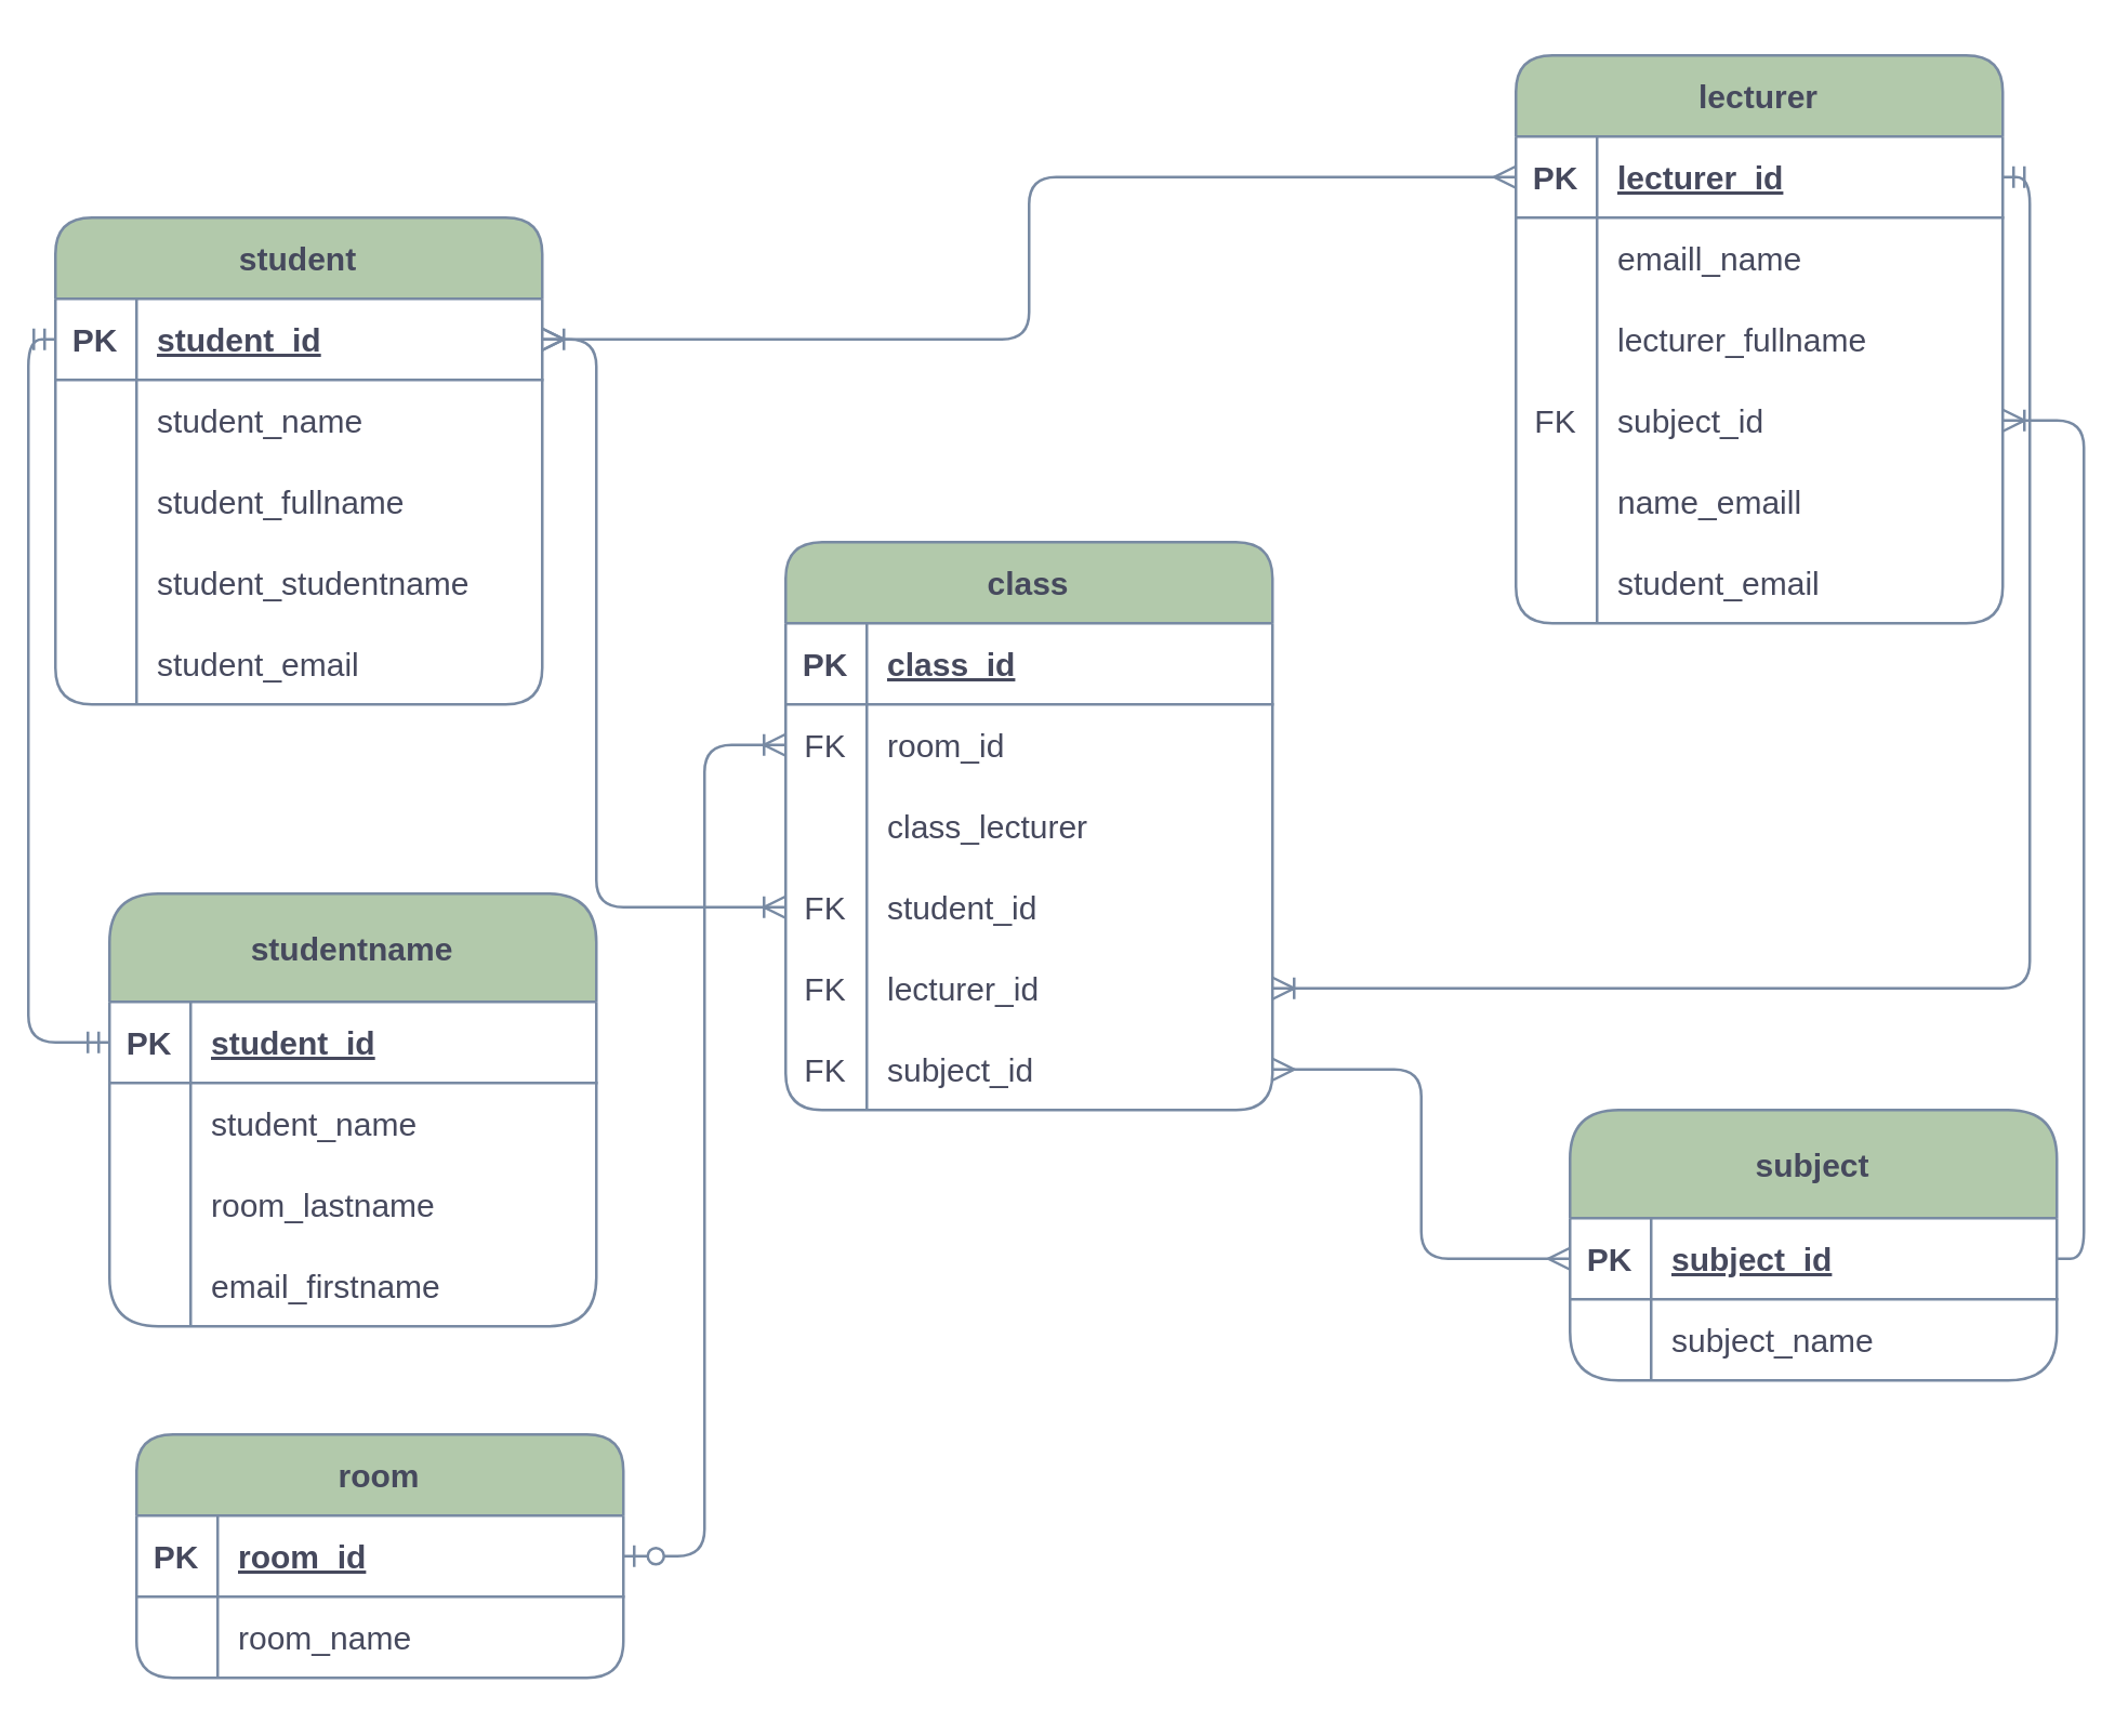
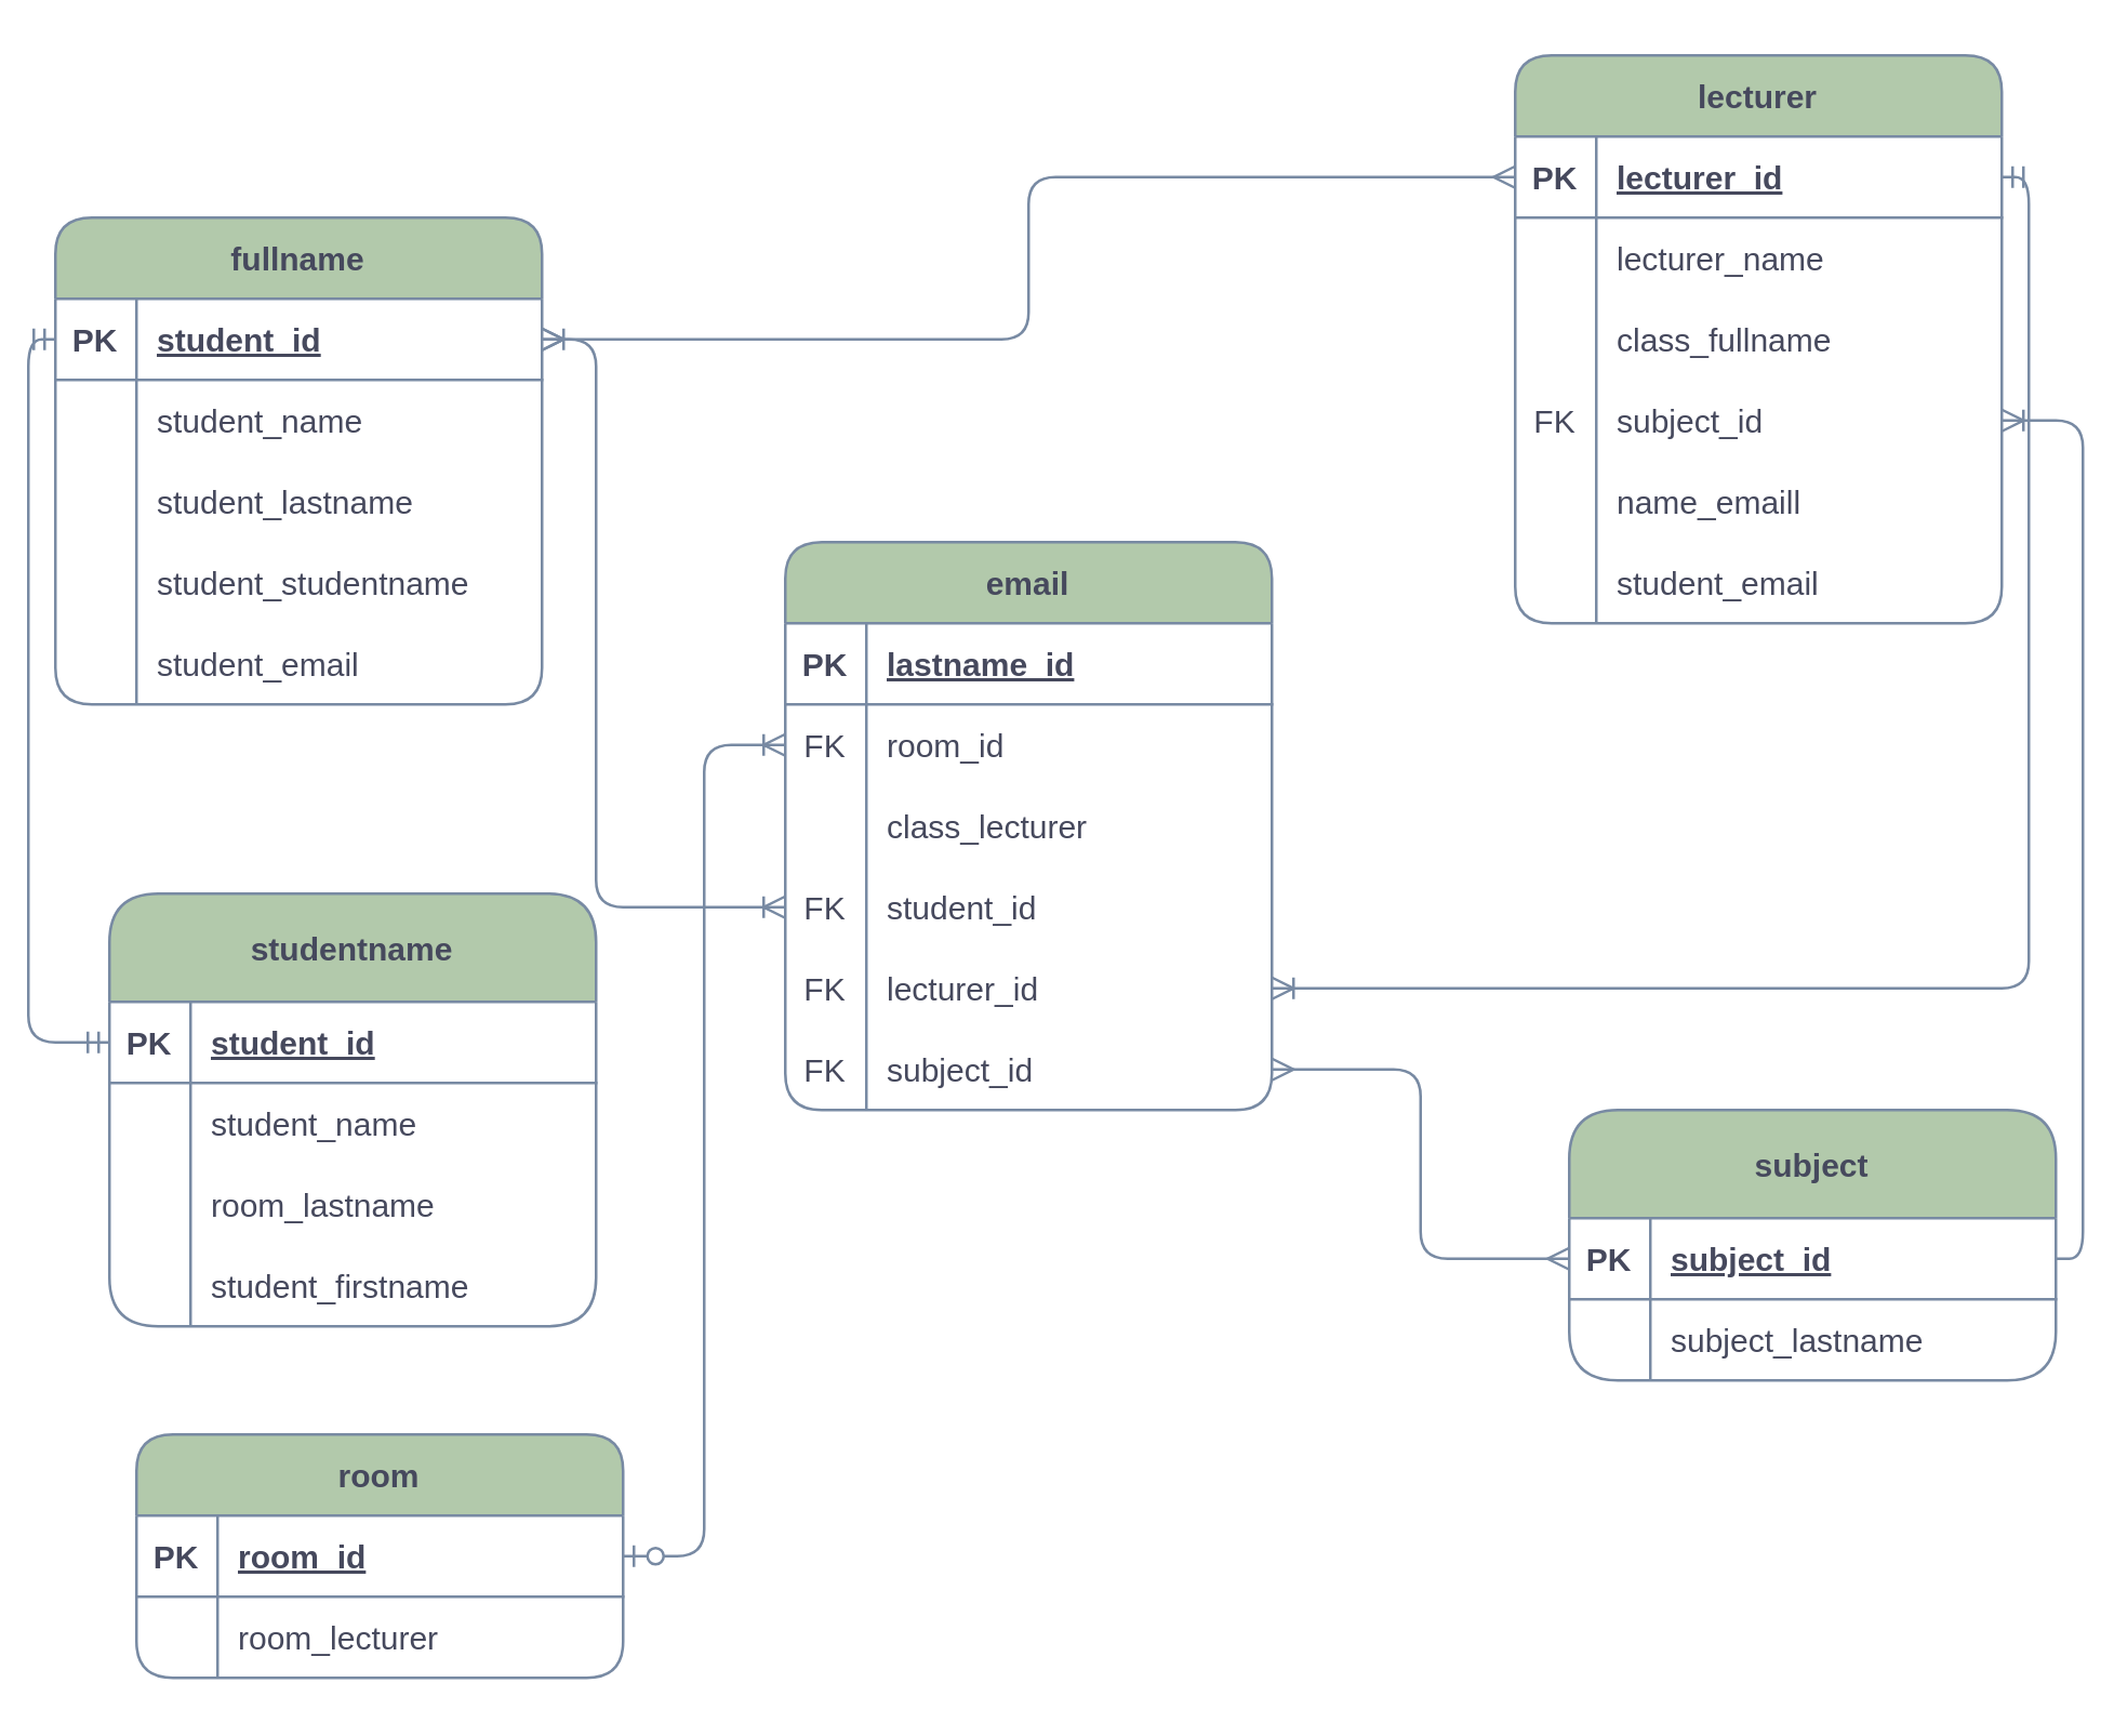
- <mxCell id="2" value="student" style="shape=table;startSize=30;container=1;collapsible=1;childLayout=tableLayout;fixedRows=1;rowLines=0;fontStyle=1;align=center;resizeLast=1;labelBackgroundColor=none;fillColor=#B2C9AB;strokeColor=#788AA3;fontColor=#46495D;rounded=1;" parent="1" vertex="1"><mxGeometry x="20" y="80" width="180" height="180" as="geometry" /></mxCell>
+ <mxCell id="2" value="fullname" style="shape=table;startSize=30;container=1;collapsible=1;childLayout=tableLayout;fixedRows=1;rowLines=0;fontStyle=1;align=center;resizeLast=1;labelBackgroundColor=none;fillColor=#B2C9AB;strokeColor=#788AA3;fontColor=#46495D;rounded=1;" parent="1" vertex="1"><mxGeometry x="20" y="80" width="180" height="180" as="geometry" /></mxCell>
- <mxCell id="24" value="emaill_name" style="shape=partialRectangle;connectable=0;fillColor=none;top=0;left=0;bottom=0;right=0;align=left;spacingLeft=6;overflow=hidden;labelBackgroundColor=none;strokeColor=#788AA3;fontColor=#46495D;rounded=1;" parent="22" vertex="1"><mxGeometry x="30" width="150" height="30" as="geometry"><mxRectangle width="150" height="30" as="alternateBounds" /></mxGeometry></mxCell>
+ <mxCell id="24" value="lecturer_name" style="shape=partialRectangle;connectable=0;fillColor=none;top=0;left=0;bottom=0;right=0;align=left;spacingLeft=6;overflow=hidden;labelBackgroundColor=none;strokeColor=#788AA3;fontColor=#46495D;rounded=1;" parent="22" vertex="1"><mxGeometry x="30" width="150" height="30" as="geometry"><mxRectangle width="150" height="30" as="alternateBounds" /></mxGeometry></mxCell>
- <mxCell id="27" value="lecturer_fullname" style="shape=partialRectangle;connectable=0;fillColor=none;top=0;left=0;bottom=0;right=0;align=left;spacingLeft=6;overflow=hidden;labelBackgroundColor=none;strokeColor=#788AA3;fontColor=#46495D;rounded=1;" parent="25" vertex="1"><mxGeometry x="30" width="150" height="30" as="geometry"><mxRectangle width="150" height="30" as="alternateBounds" /></mxGeometry></mxCell>
+ <mxCell id="27" value="class_fullname" style="shape=partialRectangle;connectable=0;fillColor=none;top=0;left=0;bottom=0;right=0;align=left;spacingLeft=6;overflow=hidden;labelBackgroundColor=none;strokeColor=#788AA3;fontColor=#46495D;rounded=1;" parent="25" vertex="1"><mxGeometry x="30" width="150" height="30" as="geometry"><mxRectangle width="150" height="30" as="alternateBounds" /></mxGeometry></mxCell>
- <mxCell id="11" value="student_fullname" style="shape=partialRectangle;connectable=0;fillColor=none;top=0;left=0;bottom=0;right=0;align=left;spacingLeft=6;overflow=hidden;labelBackgroundColor=none;strokeColor=#788AA3;fontColor=#46495D;rounded=1;" parent="9" vertex="1"><mxGeometry x="30" width="150" height="30" as="geometry"><mxRectangle width="150" height="30" as="alternateBounds" /></mxGeometry></mxCell>
+ <mxCell id="11" value="student_lastname" style="shape=partialRectangle;connectable=0;fillColor=none;top=0;left=0;bottom=0;right=0;align=left;spacingLeft=6;overflow=hidden;labelBackgroundColor=none;strokeColor=#788AA3;fontColor=#46495D;rounded=1;" parent="9" vertex="1"><mxGeometry x="30" width="150" height="30" as="geometry"><mxRectangle width="150" height="30" as="alternateBounds" /></mxGeometry></mxCell>
- <mxCell id="54" value="class" style="shape=table;startSize=30;container=1;collapsible=1;childLayout=tableLayout;fixedRows=1;rowLines=0;fontStyle=1;align=center;resizeLast=1;labelBackgroundColor=none;fillColor=#B2C9AB;strokeColor=#788AA3;fontColor=#46495D;rounded=1;" parent="1" vertex="1"><mxGeometry x="290" y="200" width="180" height="210" as="geometry" /></mxCell>
+ <mxCell id="54" value="email" style="shape=table;startSize=30;container=1;collapsible=1;childLayout=tableLayout;fixedRows=1;rowLines=0;fontStyle=1;align=center;resizeLast=1;labelBackgroundColor=none;fillColor=#B2C9AB;strokeColor=#788AA3;fontColor=#46495D;rounded=1;" parent="1" vertex="1"><mxGeometry x="290" y="200" width="180" height="210" as="geometry" /></mxCell>
- <mxCell id="57" value="class_id" style="shape=partialRectangle;connectable=0;fillColor=none;top=0;left=0;bottom=0;right=0;align=left;spacingLeft=6;fontStyle=5;overflow=hidden;labelBackgroundColor=none;strokeColor=#788AA3;fontColor=#46495D;rounded=1;" parent="55" vertex="1"><mxGeometry x="30" width="150" height="30" as="geometry"><mxRectangle width="150" height="30" as="alternateBounds" /></mxGeometry></mxCell>
+ <mxCell id="57" value="lastname_id" style="shape=partialRectangle;connectable=0;fillColor=none;top=0;left=0;bottom=0;right=0;align=left;spacingLeft=6;fontStyle=5;overflow=hidden;labelBackgroundColor=none;strokeColor=#788AA3;fontColor=#46495D;rounded=1;" parent="55" vertex="1"><mxGeometry x="30" width="150" height="30" as="geometry"><mxRectangle width="150" height="30" as="alternateBounds" /></mxGeometry></mxCell>
- <mxCell id="89" value="email_firstname" style="shape=partialRectangle;connectable=0;fillColor=none;top=0;left=0;bottom=0;right=0;align=left;spacingLeft=6;overflow=hidden;labelBackgroundColor=none;strokeColor=#788AA3;fontColor=#46495D;rounded=1;" vertex="1" parent="87"><mxGeometry x="30" width="150" height="30" as="geometry"><mxRectangle width="150" height="30" as="alternateBounds" /></mxGeometry></mxCell>
+ <mxCell id="89" value="student_firstname" style="shape=partialRectangle;connectable=0;fillColor=none;top=0;left=0;bottom=0;right=0;align=left;spacingLeft=6;overflow=hidden;labelBackgroundColor=none;strokeColor=#788AA3;fontColor=#46495D;rounded=1;" vertex="1" parent="87"><mxGeometry x="30" width="150" height="30" as="geometry"><mxRectangle width="150" height="30" as="alternateBounds" /></mxGeometry></mxCell>
- <mxCell id="43" value="subject_name" style="shape=partialRectangle;connectable=0;fillColor=none;top=0;left=0;bottom=0;right=0;align=left;spacingLeft=6;overflow=hidden;labelBackgroundColor=none;strokeColor=#788AA3;fontColor=#46495D;rounded=1;" parent="41" vertex="1"><mxGeometry x="30" width="150" height="30" as="geometry"><mxRectangle width="150" height="30" as="alternateBounds" /></mxGeometry></mxCell>
+ <mxCell id="43" value="subject_lastname" style="shape=partialRectangle;connectable=0;fillColor=none;top=0;left=0;bottom=0;right=0;align=left;spacingLeft=6;overflow=hidden;labelBackgroundColor=none;strokeColor=#788AA3;fontColor=#46495D;rounded=1;" parent="41" vertex="1"><mxGeometry x="30" width="150" height="30" as="geometry"><mxRectangle width="150" height="30" as="alternateBounds" /></mxGeometry></mxCell>
- <mxCell id="50" value="room_name" style="shape=partialRectangle;connectable=0;fillColor=none;top=0;left=0;bottom=0;right=0;align=left;spacingLeft=6;overflow=hidden;labelBackgroundColor=none;strokeColor=#788AA3;fontColor=#46495D;rounded=1;" parent="48" vertex="1"><mxGeometry x="30" width="150" height="30" as="geometry"><mxRectangle width="150" height="30" as="alternateBounds" /></mxGeometry></mxCell>
+ <mxCell id="50" value="room_lecturer" style="shape=partialRectangle;connectable=0;fillColor=none;top=0;left=0;bottom=0;right=0;align=left;spacingLeft=6;overflow=hidden;labelBackgroundColor=none;strokeColor=#788AA3;fontColor=#46495D;rounded=1;" parent="48" vertex="1"><mxGeometry x="30" width="150" height="30" as="geometry"><mxRectangle width="150" height="30" as="alternateBounds" /></mxGeometry></mxCell>
